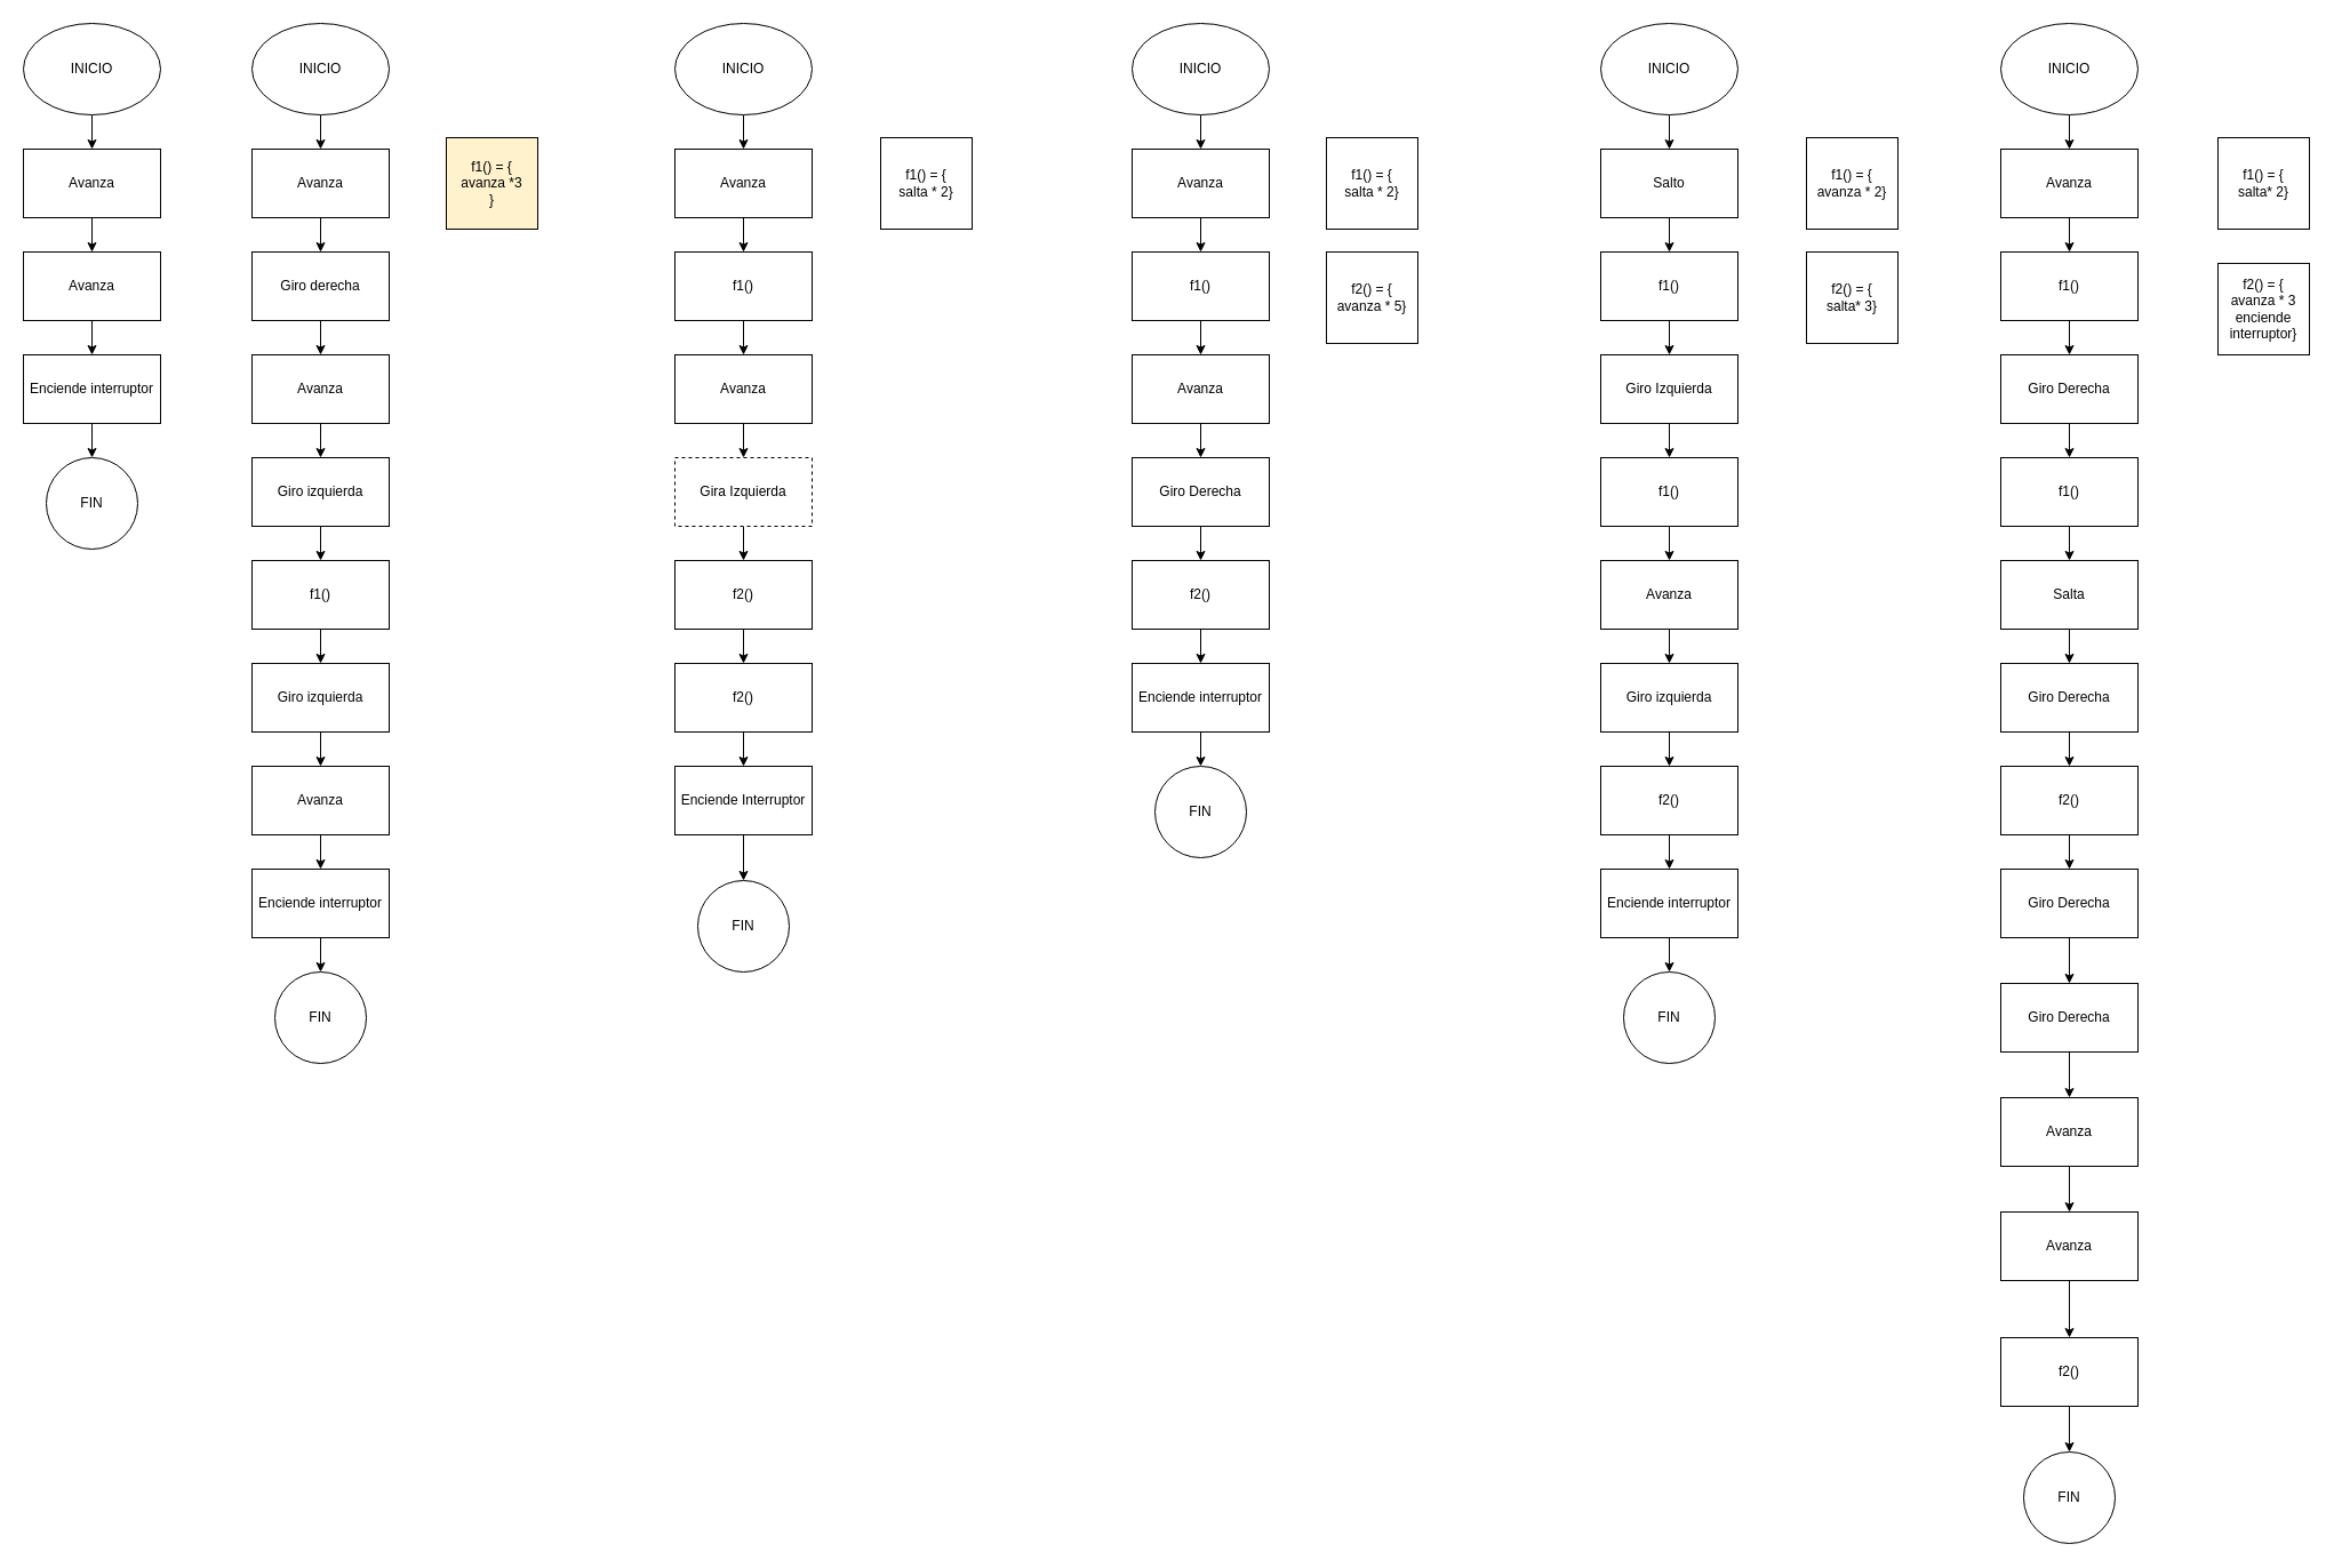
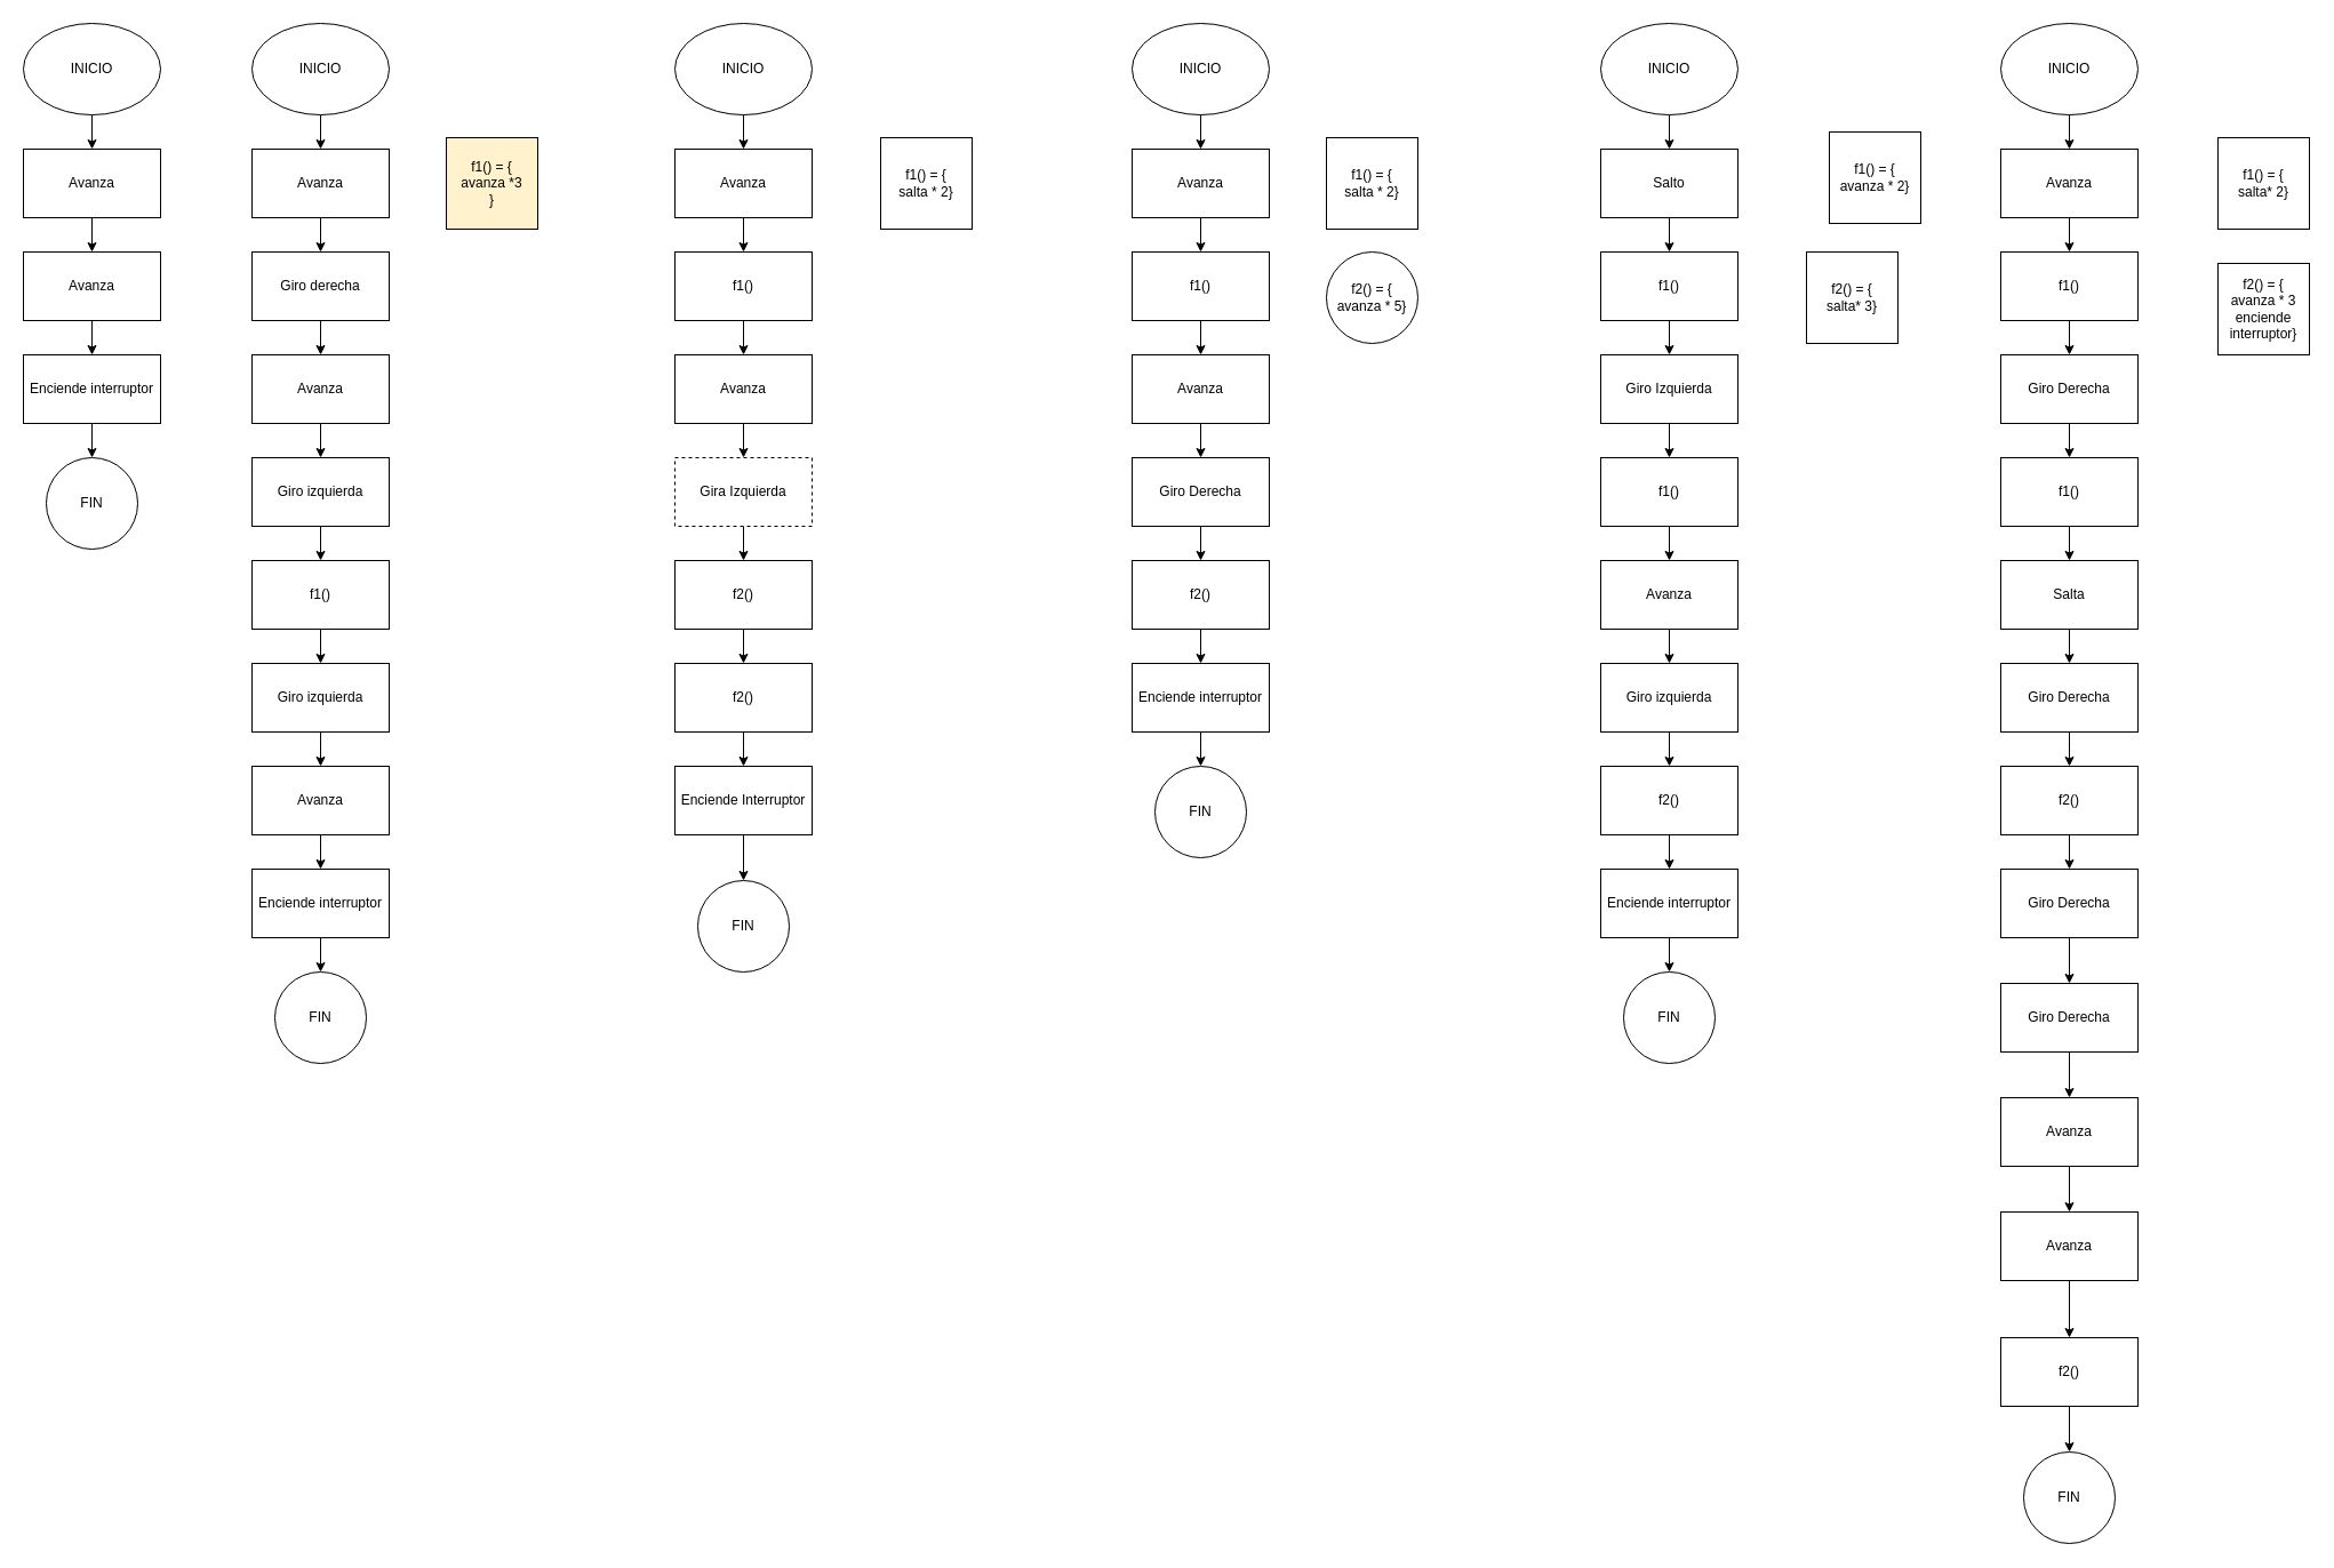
- <mxCell id="68" value="f1() = {&lt;br&gt;avanza * 2}" style="whiteSpace=wrap;html=1;aspect=fixed;" vertex="1" parent="1"><mxGeometry x="1580" y="120" width="80" height="80" as="geometry" /></mxCell>
+ <mxCell id="68" value="f1() = {&lt;br&gt;avanza * 2}" style="whiteSpace=wrap;html=1;aspect=fixed;" vertex="1" parent="1"><mxGeometry x="1600" y="115" width="80" height="80" as="geometry" /></mxCell>
- <mxCell id="59" value="f2() = {&lt;br&gt;avanza * 5}" style="whiteSpace=wrap;html=1;aspect=fixed;" vertex="1" parent="1"><mxGeometry x="1160" y="220" width="80" height="80" as="geometry" /></mxCell>
+ <mxCell id="59" value="f2() = {&lt;br&gt;avanza * 5}" style="ellipse;whiteSpace=wrap;html=1;aspect=fixed;" vertex="1" parent="1"><mxGeometry x="1160" y="220" width="80" height="80" as="geometry" /></mxCell>
